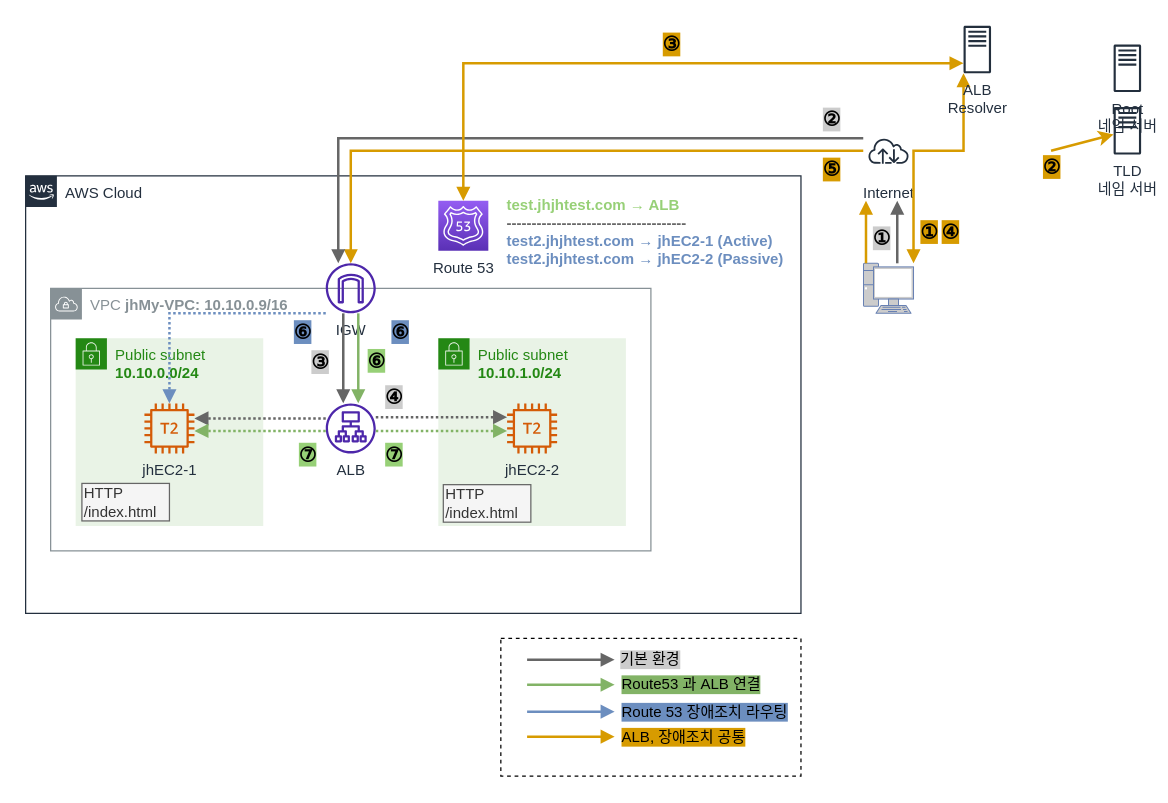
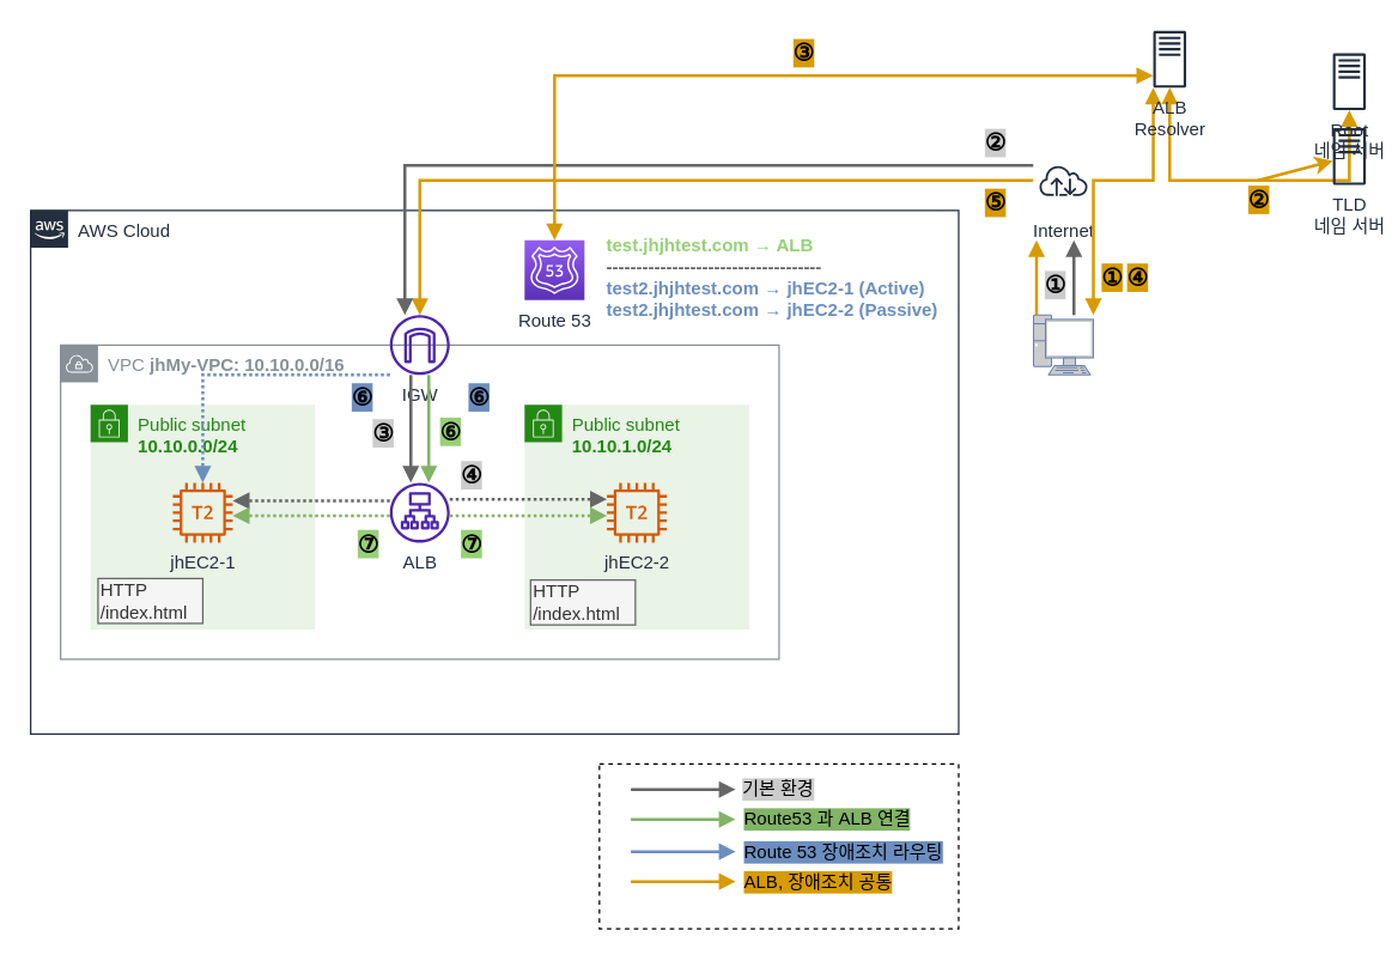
+ <mxCell id="22" style="edgeStyle=orthogonalEdgeStyle;rounded=0;orthogonalLoop=1;jettySize=auto;html=1;strokeWidth=2;fontSize=12;startArrow=block;startFill=1;endArrow=block;endFill=1;fillColor=#ffe6cc;strokeColor=#d79b00;" parent="1" source="24" target="26" edge="1"><mxGeometry relative="1" as="geometry"><Array as="points"><mxPoint x="781" y="120" /><mxPoint x="901" y="120" /></Array></mxGeometry></mxCell>
- <mxCell id="3" value="VPC &lt;b&gt;jhMy-VPC: 10.10.0.9/16&lt;/b&gt;" style="sketch=0;outlineConnect=0;gradientColor=none;html=1;whiteSpace=wrap;fontSize=12;fontStyle=0;shape=mxgraph.aws4.group;grIcon=mxgraph.aws4.group_vpc;strokeColor=#879196;fillColor=none;verticalAlign=top;align=left;spacingLeft=30;fontColor=#879196;dashed=0;" parent="2" vertex="1"><mxGeometry x="20" y="90" width="480" height="210" as="geometry" /></mxCell>
+ <mxCell id="3" value="VPC &lt;b&gt;jhMy-VPC: 10.10.0.0/16&lt;/b&gt;" style="sketch=0;outlineConnect=0;gradientColor=none;html=1;whiteSpace=wrap;fontSize=12;fontStyle=0;shape=mxgraph.aws4.group;grIcon=mxgraph.aws4.group_vpc;strokeColor=#879196;fillColor=none;verticalAlign=top;align=left;spacingLeft=30;fontColor=#879196;dashed=0;" parent="2" vertex="1"><mxGeometry x="20" y="90" width="480" height="210" as="geometry" /></mxCell>
